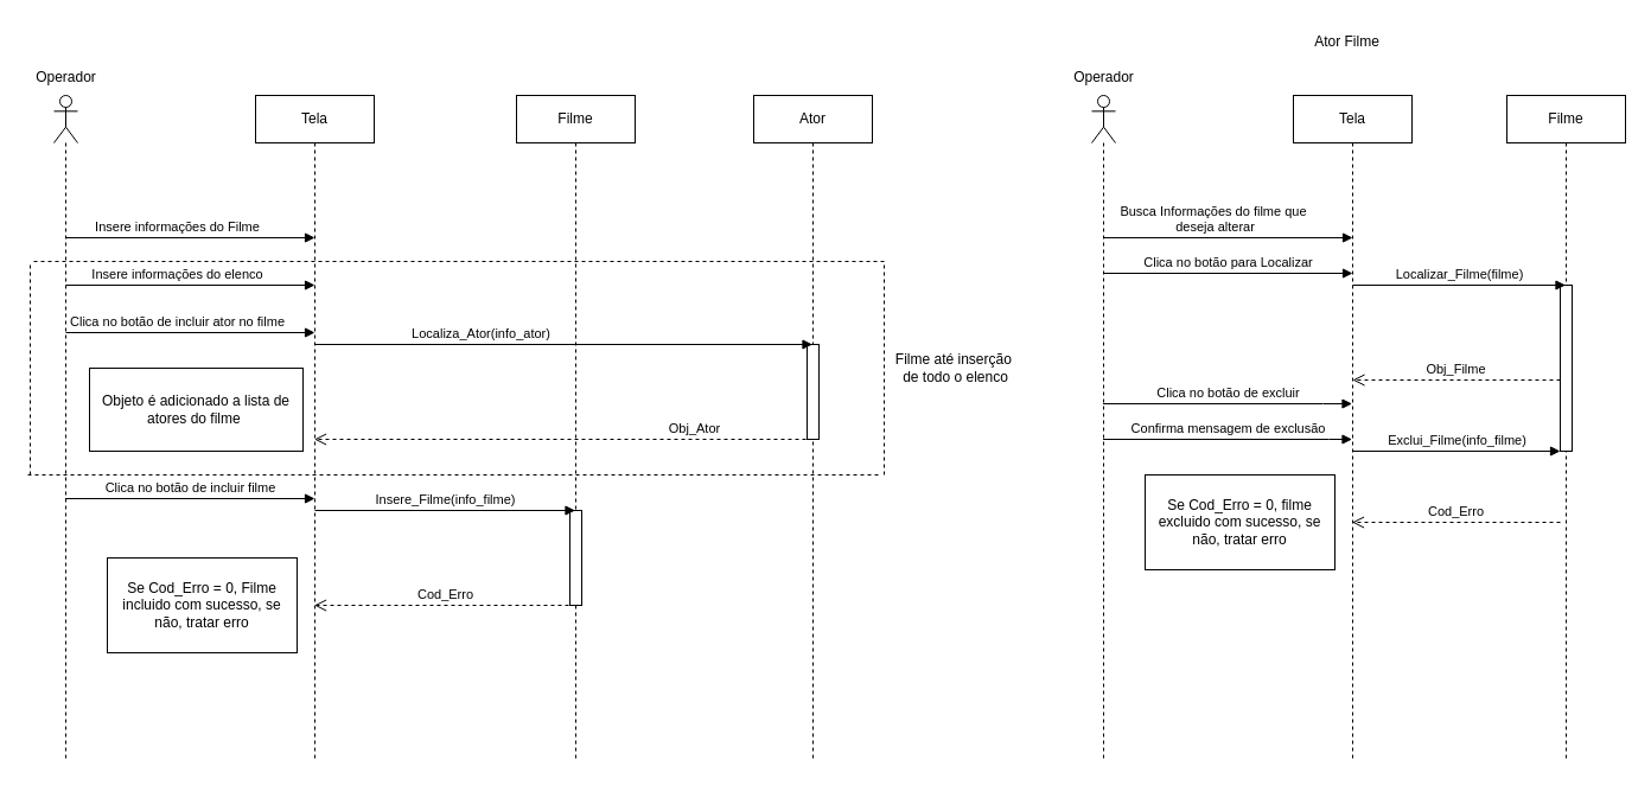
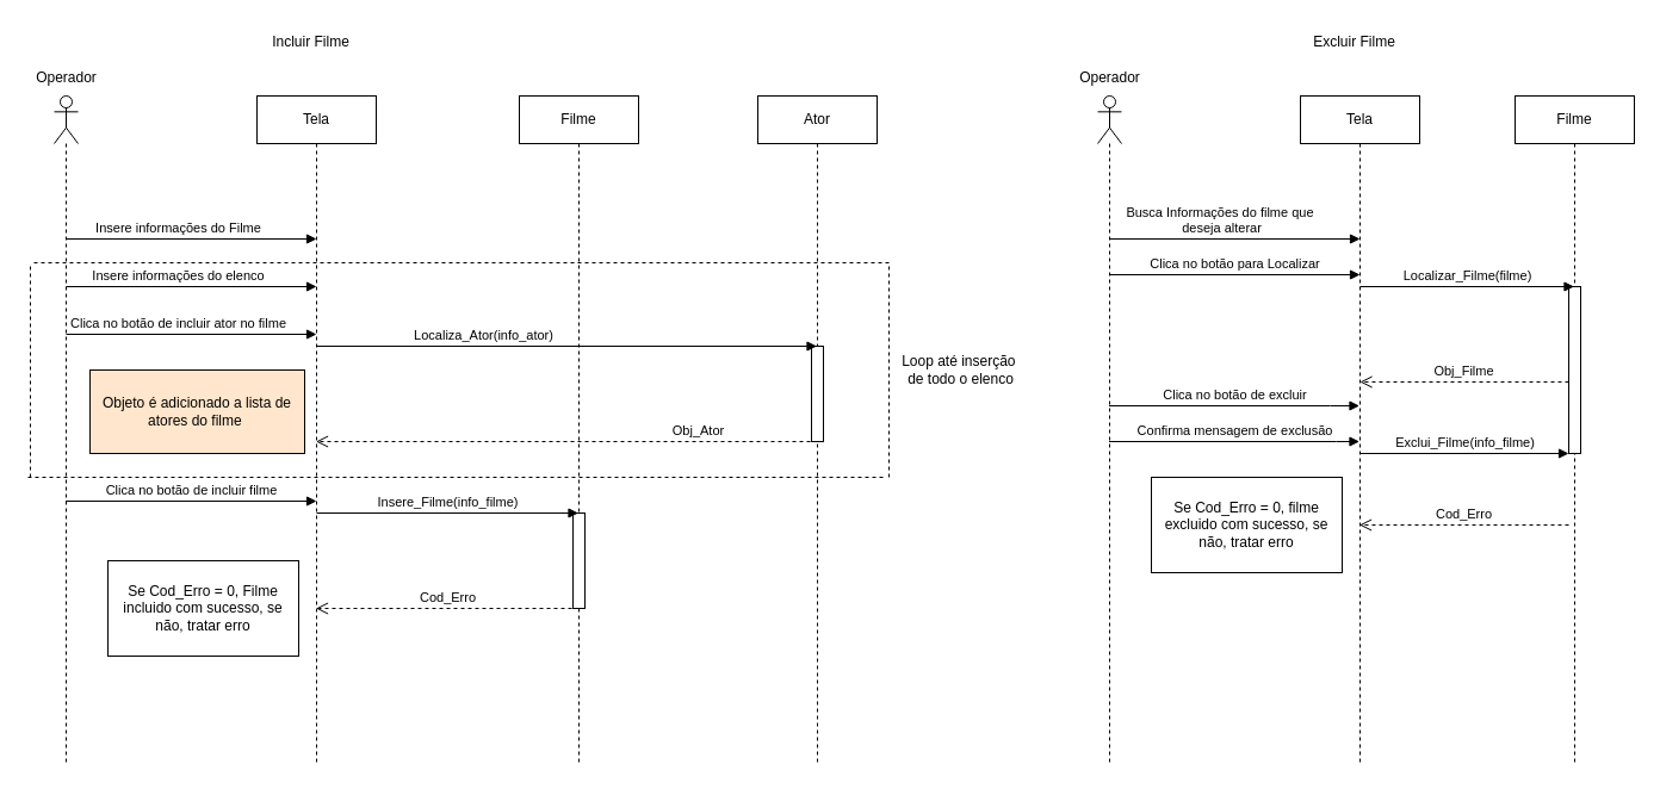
+ <mxCell id="2" value="Incluir Filme" style="text;html=1;align=center;verticalAlign=middle;resizable=0;points=[];autosize=1;strokeColor=none;fillColor=none;" vertex="1" parent="1"><mxGeometry x="215" y="20" width="90" height="30" as="geometry" /></mxCell>
- <mxCell id="24" value="Ator Filme" style="text;html=1;align=center;verticalAlign=middle;resizable=0;points=[];autosize=1;strokeColor=none;fillColor=none;" vertex="1" parent="1"><mxGeometry x="1090" y="20" width="90" height="30" as="geometry" /></mxCell>
+ <mxCell id="24" value="Excluir Filme" style="text;html=1;align=center;verticalAlign=middle;resizable=0;points=[];autosize=1;strokeColor=none;fillColor=none;" vertex="1" parent="1"><mxGeometry x="1090" y="20" width="90" height="30" as="geometry" /></mxCell>
- <mxCell id="19" value="Filme até inserção&amp;nbsp;&lt;div&gt;de todo o elenco&lt;/div&gt;" style="text;html=1;align=center;verticalAlign=middle;resizable=0;points=[];autosize=1;strokeColor=none;fillColor=none;" vertex="1" parent="1"><mxGeometry x="745" y="290" width="120" height="40" as="geometry" /></mxCell>
+ <mxCell id="19" value="Loop até inserção&amp;nbsp;&lt;div&gt;de todo o elenco&lt;/div&gt;" style="text;html=1;align=center;verticalAlign=middle;resizable=0;points=[];autosize=1;strokeColor=none;fillColor=none;" vertex="1" parent="1"><mxGeometry x="745" y="290" width="120" height="40" as="geometry" /></mxCell>
- <mxCell id="39" value="Objeto é adicionado a lista de atores do filme&amp;nbsp;" style="html=1;whiteSpace=wrap;" vertex="1" parent="1"><mxGeometry x="75" y="310" width="180" height="70" as="geometry" /></mxCell>
+ <mxCell id="39" value="Objeto é adicionado a lista de atores do filme&amp;nbsp;" style="html=1;whiteSpace=wrap;fillColor=#ffe6cc;" vertex="1" parent="1"><mxGeometry x="75" y="310" width="180" height="70" as="geometry" /></mxCell>
